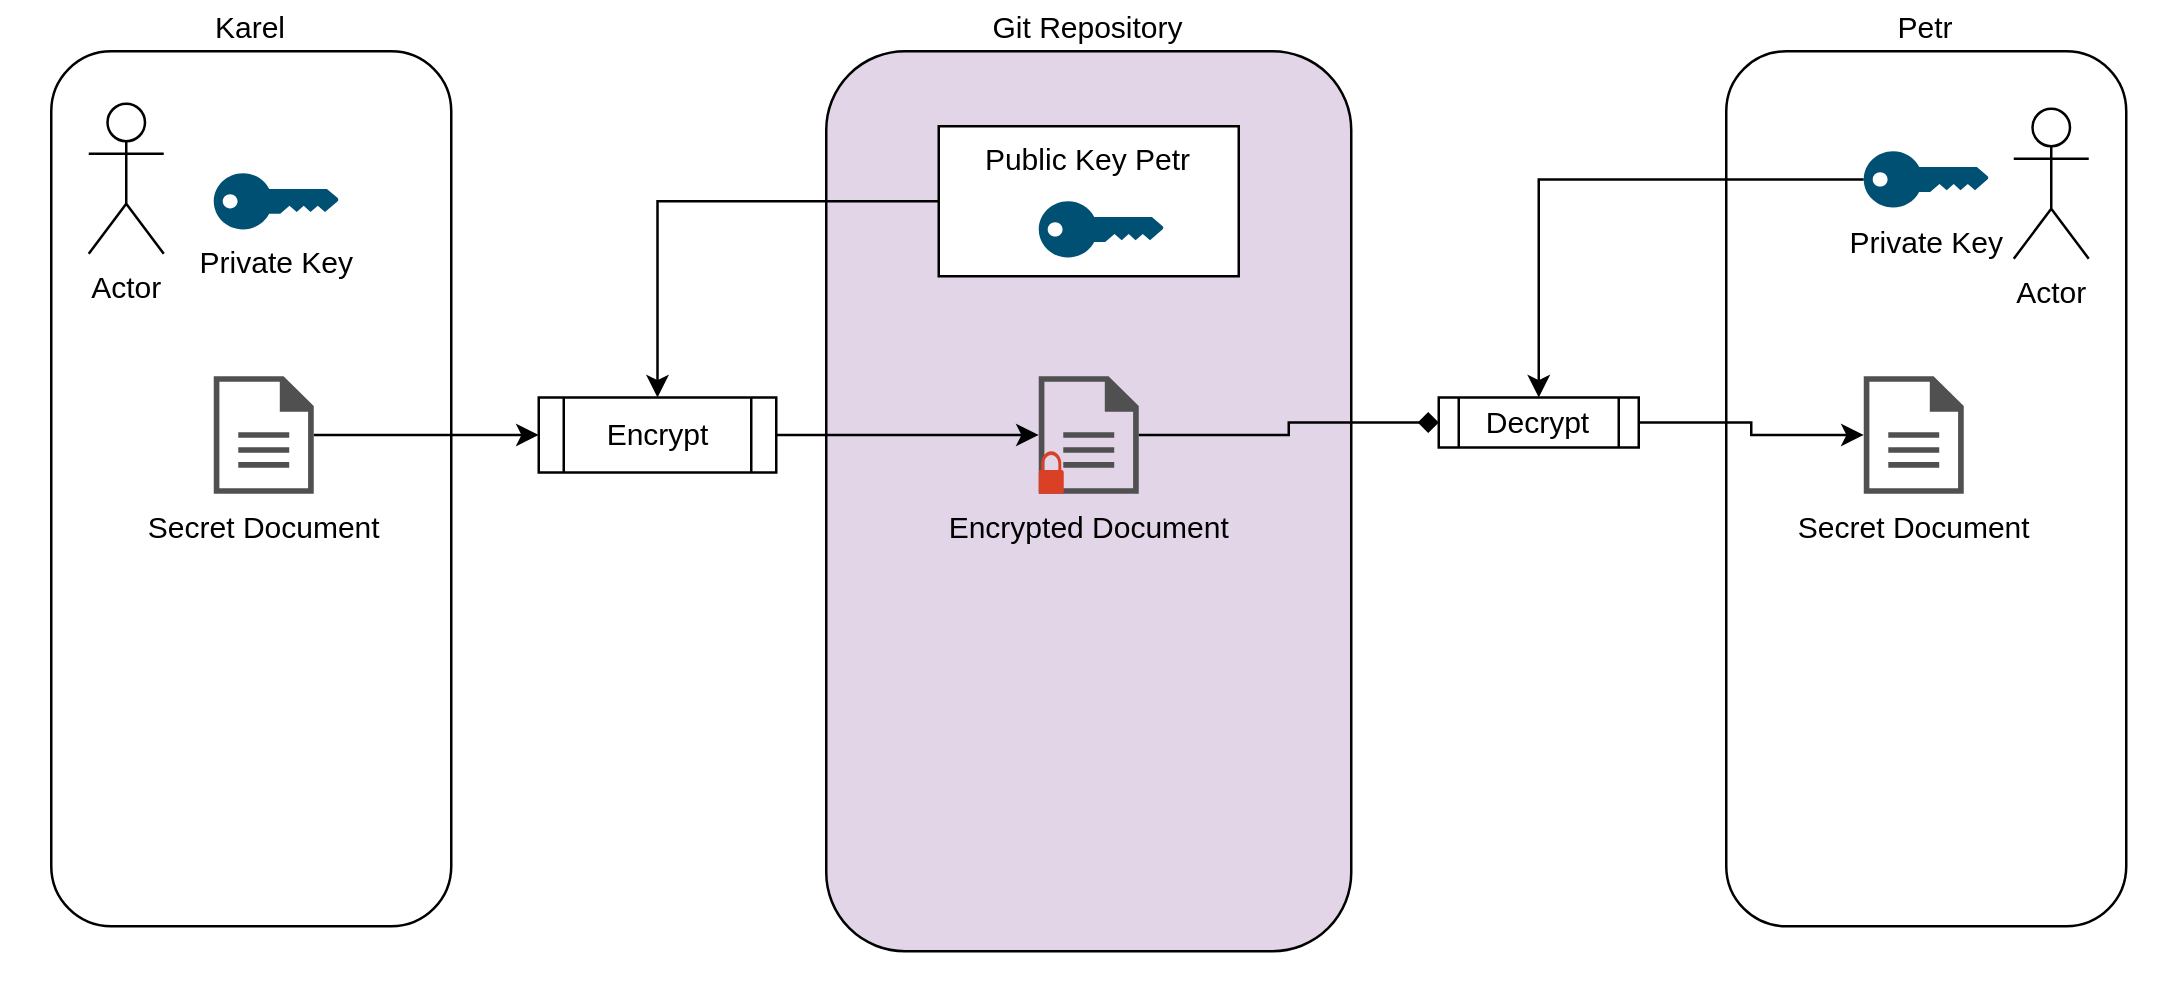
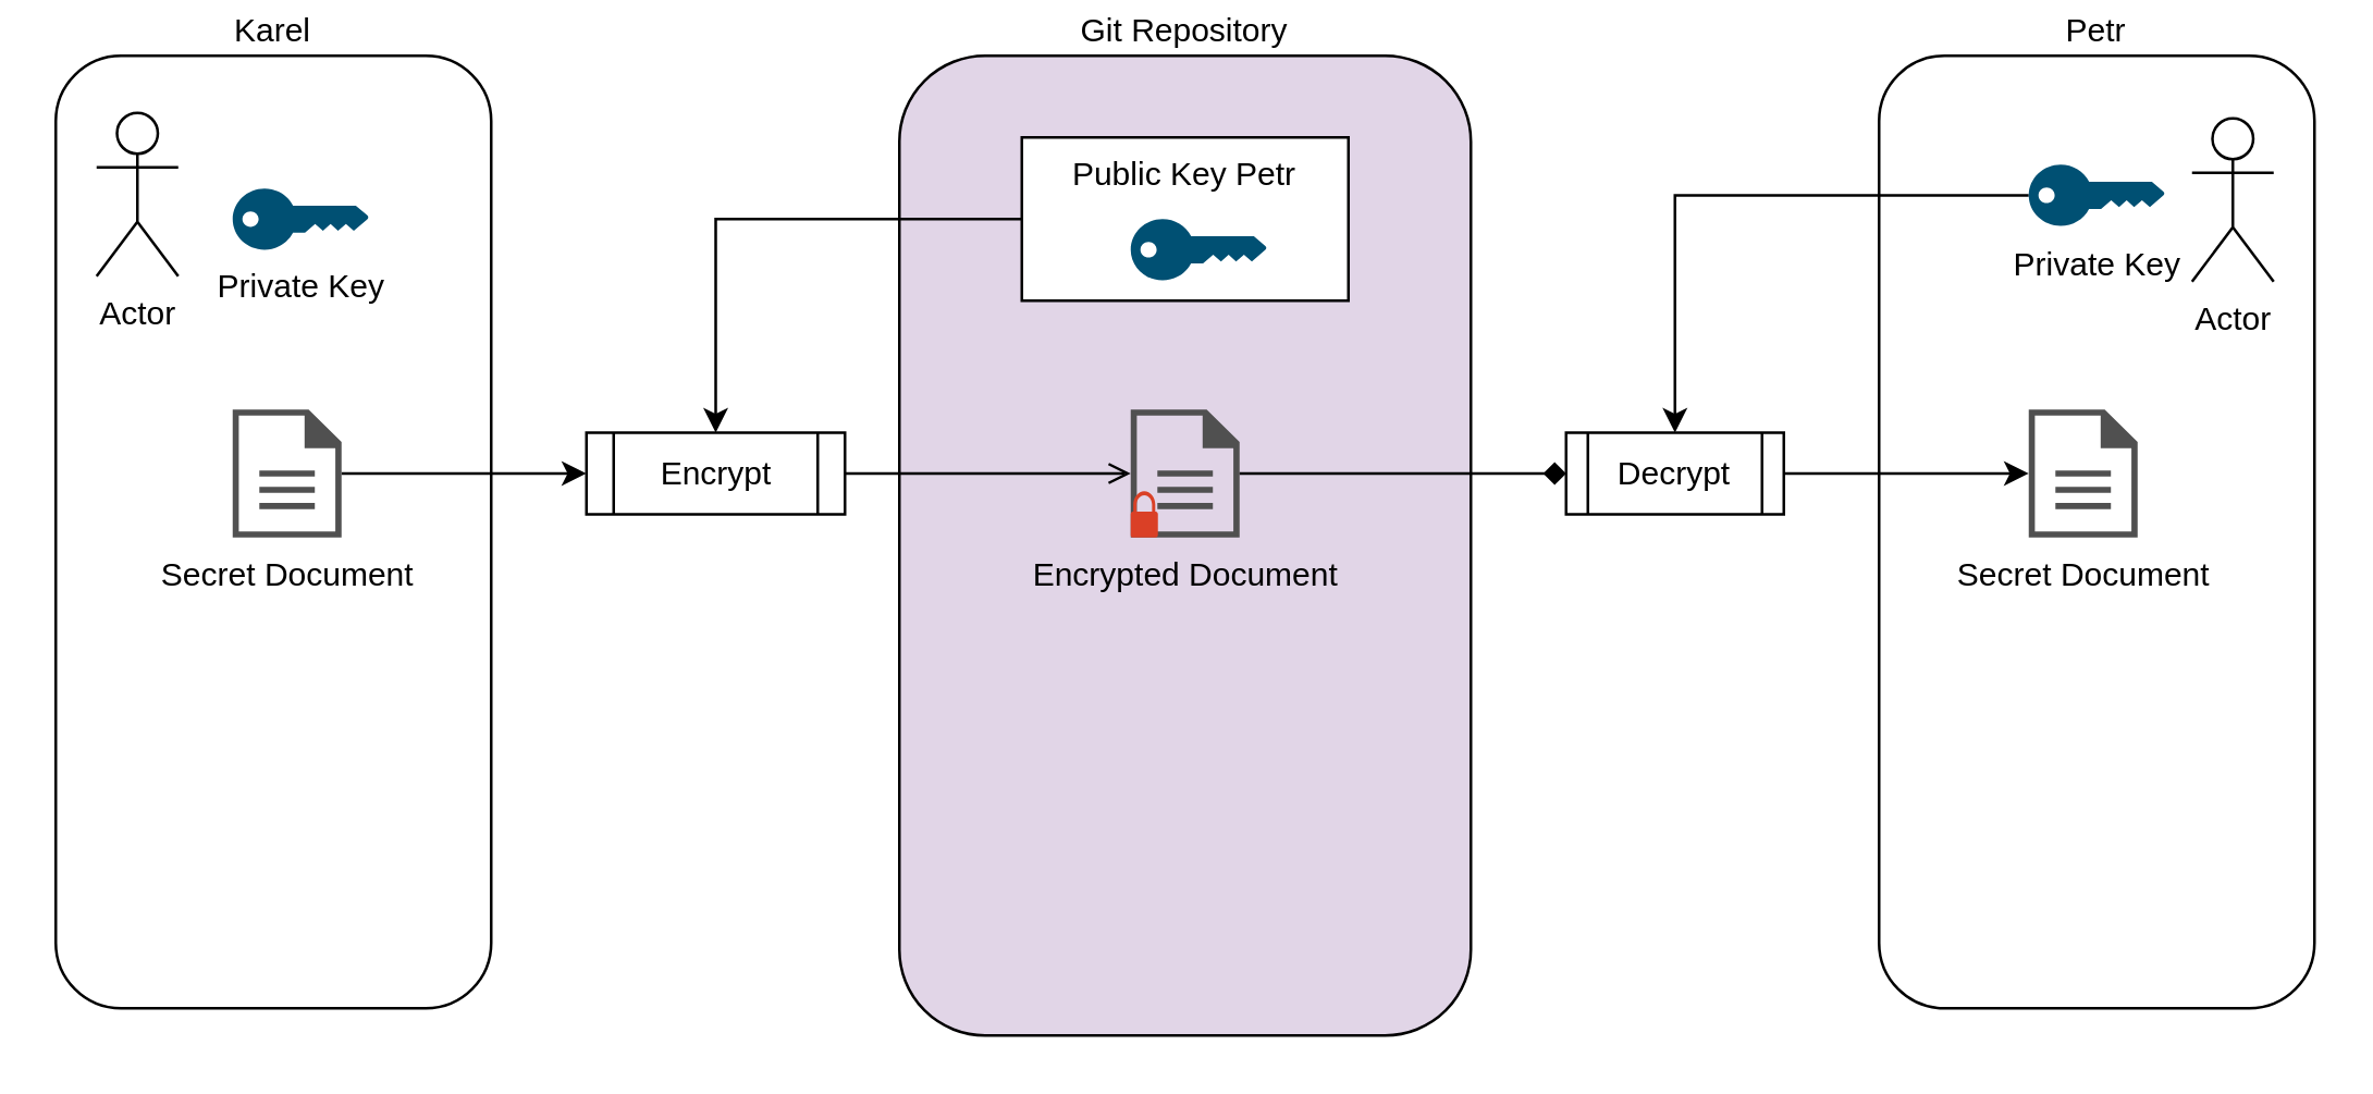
- <mxCell id="20" value="Decrypt" style="shape=process;whiteSpace=wrap;html=1;backgroundOutline=1;" parent="1" vertex="1"><mxGeometry x="575" y="158.5" width="80" height="20" as="geometry" /></mxCell>
+ <mxCell id="20" value="Decrypt" style="shape=process;whiteSpace=wrap;html=1;backgroundOutline=1;" parent="1" vertex="1"><mxGeometry x="575" y="158.5" width="80" height="30" as="geometry" /></mxCell>
- <mxCell id="17" style="edgeStyle=orthogonalEdgeStyle;rounded=0;orthogonalLoop=1;jettySize=auto;html=1;" parent="1" source="18" target="14" edge="1"><mxGeometry relative="1" as="geometry" /></mxCell>
+ <mxCell id="17" style="edgeStyle=orthogonalEdgeStyle;rounded=0;orthogonalLoop=1;jettySize=auto;html=1;endArrow=open;" parent="1" source="18" target="14" edge="1"><mxGeometry relative="1" as="geometry" /></mxCell>
